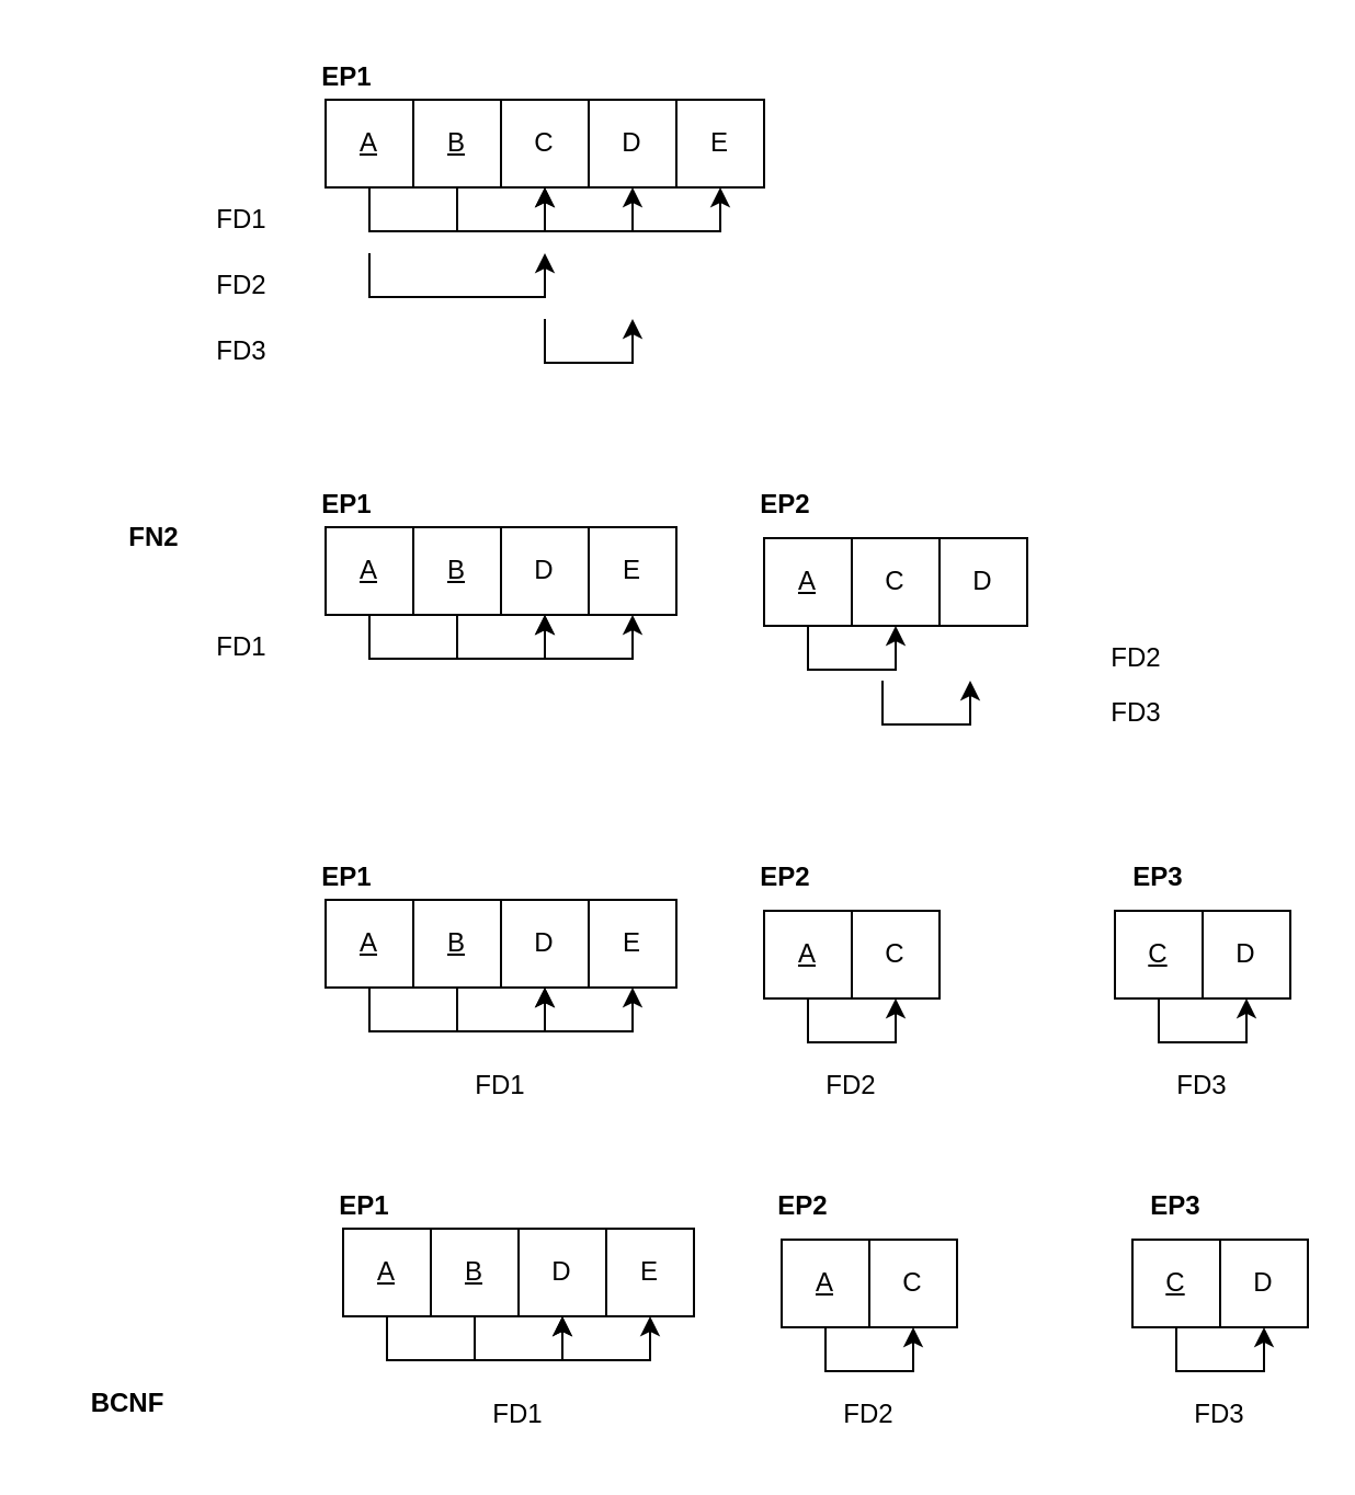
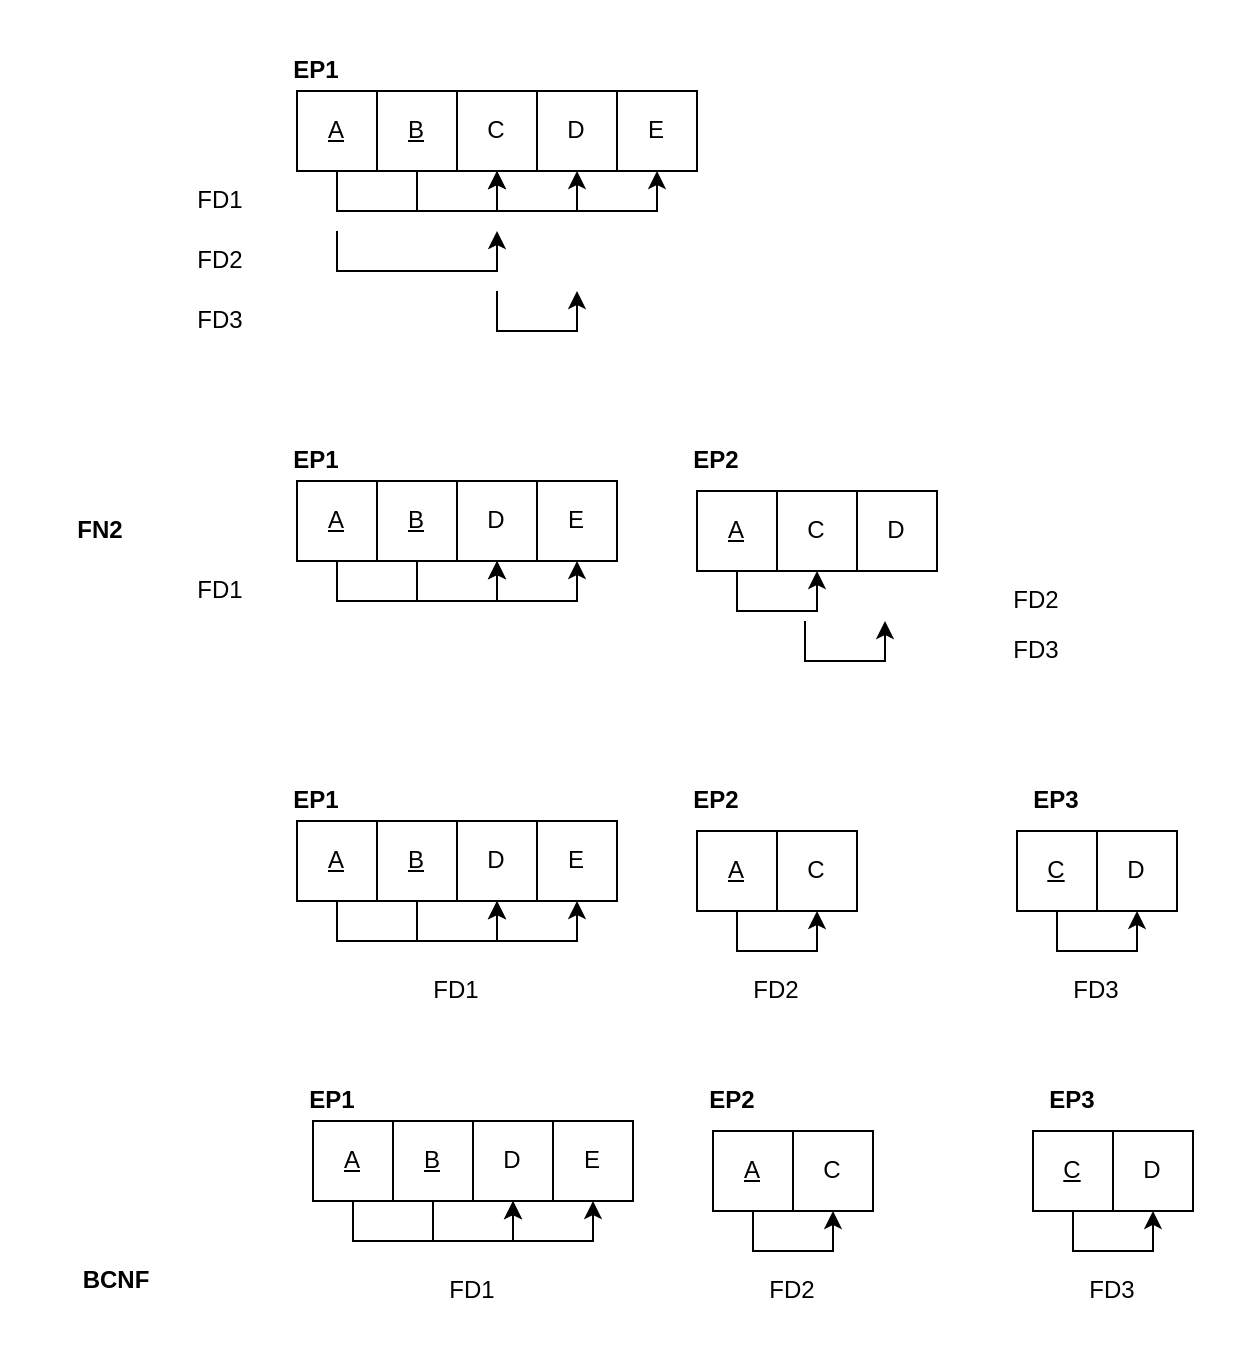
- <mxCell id="17" value="&lt;b&gt;FN2&lt;/b&gt;" style="text;html=1;strokeColor=none;fillColor=none;align=center;verticalAlign=middle;whiteSpace=wrap;rounded=0;" vertex="1" parent="1"><mxGeometry x="40" y="230" width="60" height="30" as="geometry" /></mxCell>
+ <mxCell id="17" value="&lt;b&gt;FN2&lt;/b&gt;" style="text;html=1;strokeColor=none;fillColor=none;align=center;verticalAlign=middle;whiteSpace=wrap;rounded=0;" vertex="1" parent="1"><mxGeometry x="20" y="250" width="60" height="30" as="geometry" /></mxCell>
